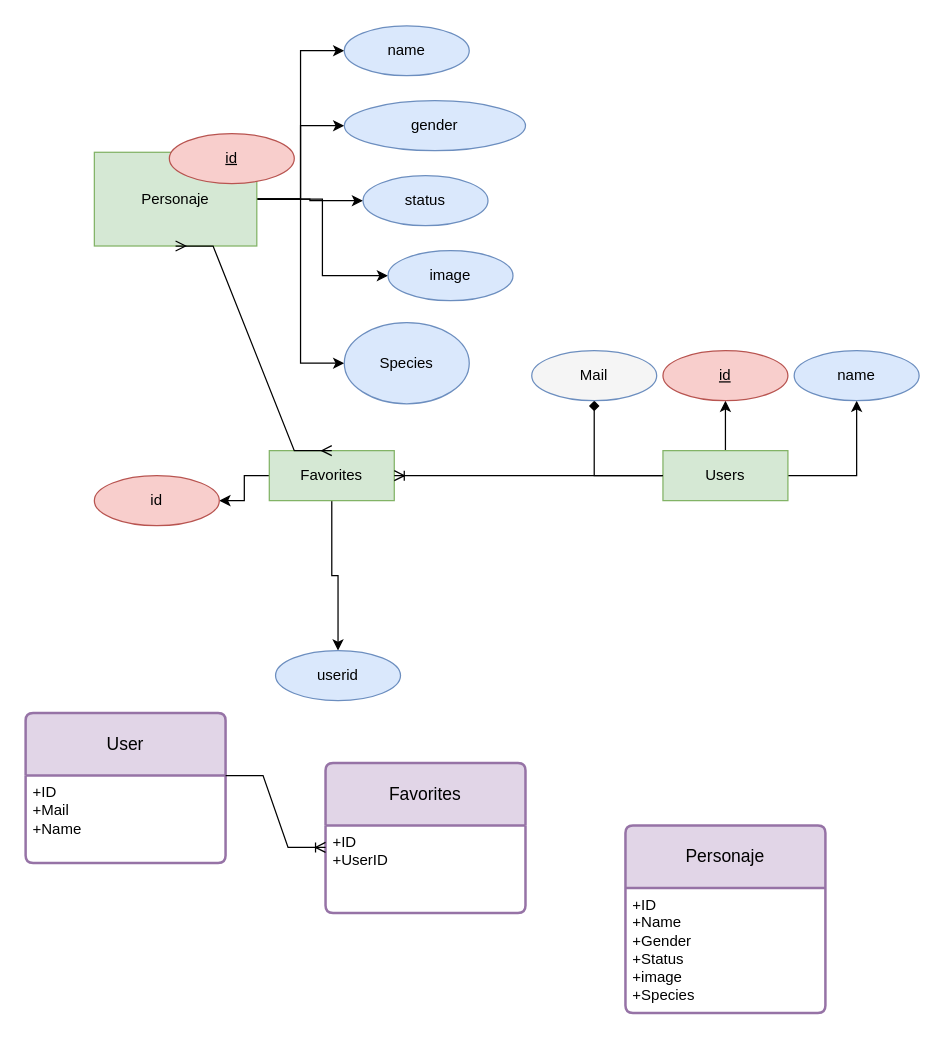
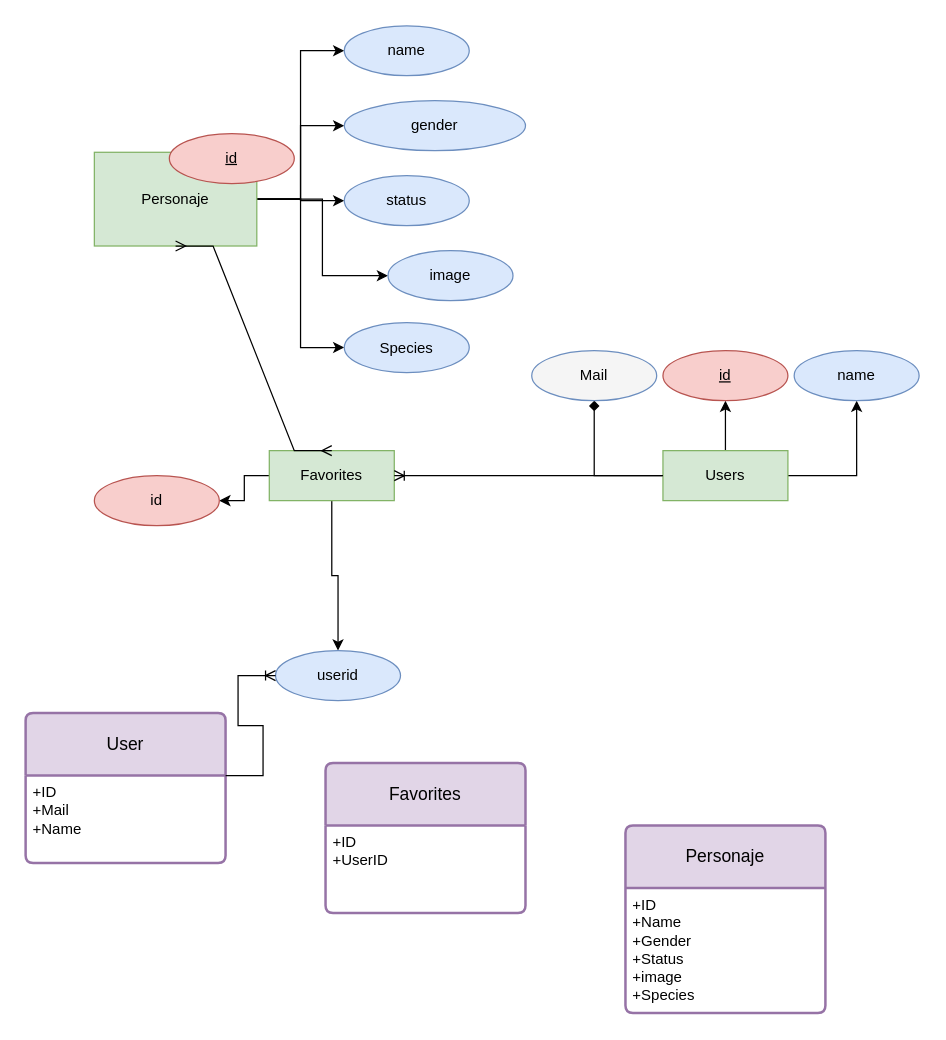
- <mxCell id="10" value="status" style="ellipse;whiteSpace=wrap;html=1;align=center;fillColor=#dae8fc;strokeColor=#6c8ebf;" parent="1" vertex="1"><mxGeometry x="290" y="140" width="100" height="40" as="geometry" /></mxCell>
+ <mxCell id="10" value="status" style="ellipse;whiteSpace=wrap;html=1;align=center;fillColor=#dae8fc;strokeColor=#6c8ebf;" parent="1" vertex="1"><mxGeometry x="275" y="140" width="100" height="40" as="geometry" /></mxCell>
- <mxCell id="13" value="Species" style="ellipse;whiteSpace=wrap;html=1;align=center;fillColor=#dae8fc;strokeColor=#6c8ebf;" parent="1" vertex="1"><mxGeometry x="275" y="257.5" width="100" height="65" as="geometry" /></mxCell>
+ <mxCell id="13" value="Species" style="ellipse;whiteSpace=wrap;html=1;align=center;fillColor=#dae8fc;strokeColor=#6c8ebf;" parent="1" vertex="1"><mxGeometry x="275" y="257.5" width="100" height="40" as="geometry" /></mxCell>
- <mxCell id="34" value="" style="edgeStyle=entityRelationEdgeStyle;fontSize=12;html=1;endArrow=ERoneToMany;rounded=0;exitX=1;exitY=0;exitDx=0;exitDy=0;entryX=0;entryY=0.25;entryDx=0;entryDy=0;" edge="1" parent="1" source="27" target="31"><mxGeometry width="100" height="100" relative="1" as="geometry"><mxPoint x="260" y="560" as="sourcePoint" /><mxPoint x="360" y="460" as="targetPoint" /></mxGeometry></mxCell>
+ <mxCell id="34" value="" style="edgeStyle=entityRelationEdgeStyle;fontSize=12;html=1;endArrow=ERoneToMany;rounded=0;exitX=1;exitY=0;exitDx=0;exitDy=0;" edge="1" parent="1" source="27" target="29"><mxGeometry width="100" height="100" relative="1" as="geometry"><mxPoint x="260" y="560" as="sourcePoint" /><mxPoint x="360" y="460" as="targetPoint" /></mxGeometry></mxCell>
